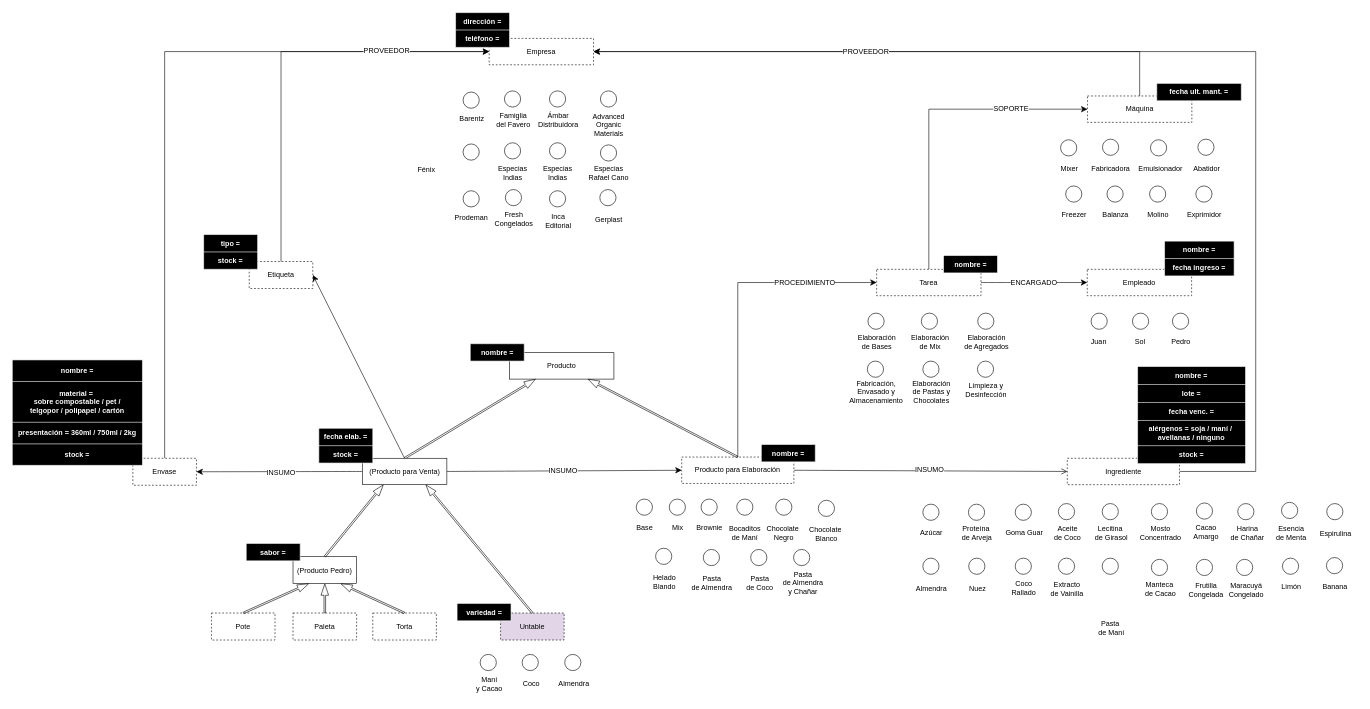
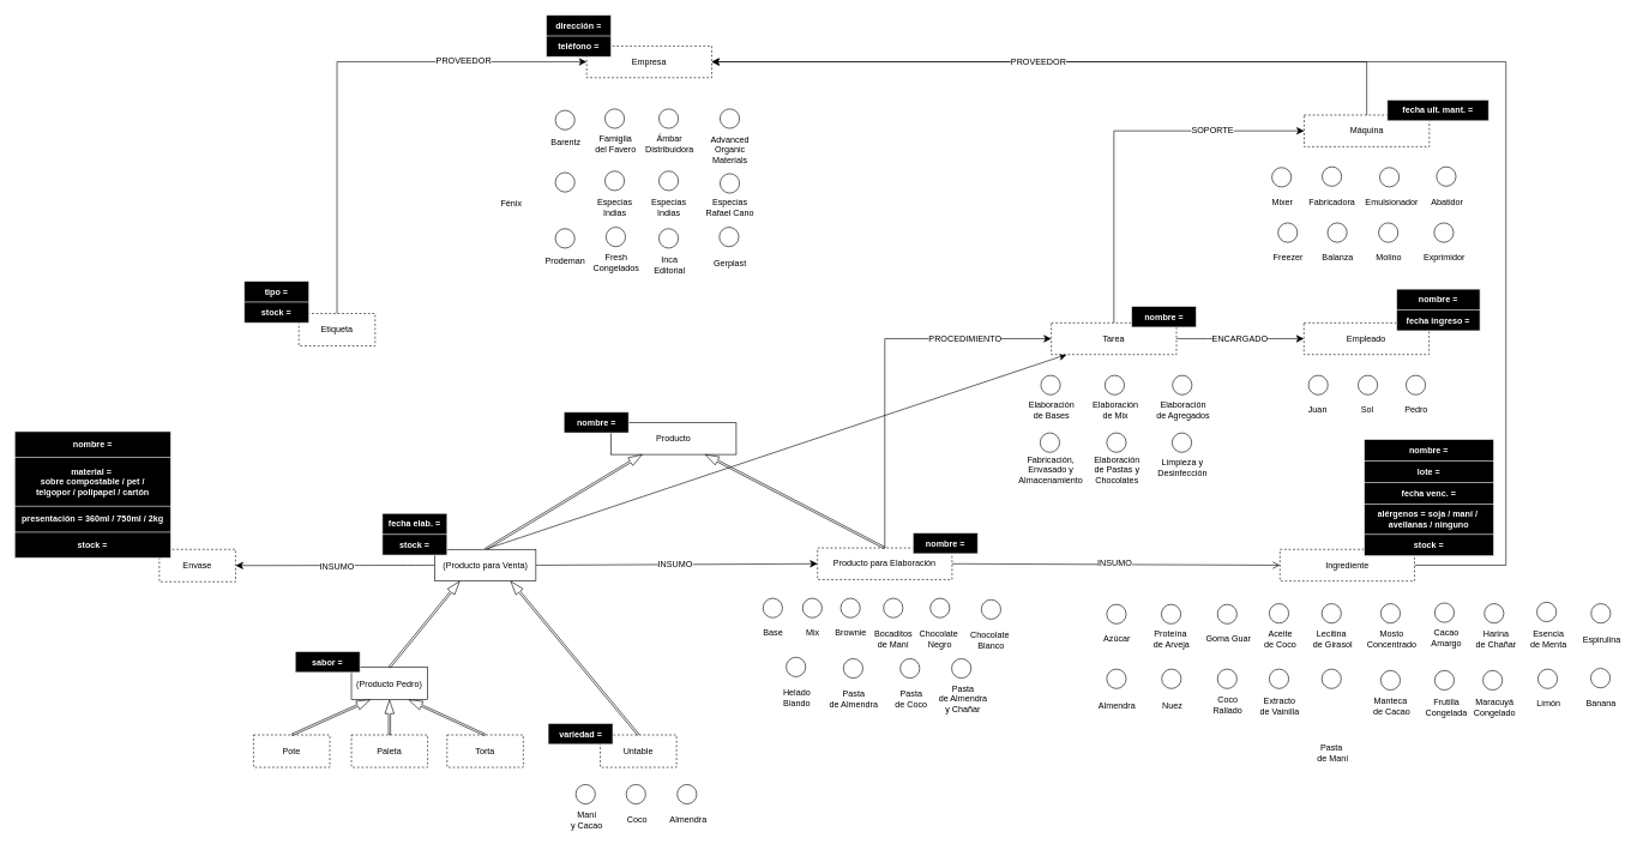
- <mxCell id="86" style="edgeStyle=orthogonalEdgeStyle;rounded=0;orthogonalLoop=1;jettySize=auto;html=1;exitX=0.5;exitY=0;exitDx=0;exitDy=0;entryX=0;entryY=0.5;entryDx=0;entryDy=0;fontSize=12;startSize=8;endSize=8;" edge="1" parent="1" source="87" target="161"><mxGeometry relative="1" as="geometry" /></mxCell>
- <mxCell id="4" style="edgeStyle=none;curved=1;rounded=0;orthogonalLoop=1;jettySize=auto;html=1;exitX=0.5;exitY=0;exitDx=0;exitDy=0;fontSize=12;startSize=8;endSize=8;entryX=1;entryY=0.5;entryDx=0;entryDy=0;" edge="1" parent="1" source="5" target="139"><mxGeometry relative="1" as="geometry"><mxPoint x="543.706" y="466.118" as="targetPoint" /></mxGeometry></mxCell>
+ <mxCell id="4" style="edgeStyle=none;curved=1;rounded=0;orthogonalLoop=1;jettySize=auto;html=1;exitX=0.5;exitY=0;exitDx=0;exitDy=0;fontSize=12;startSize=8;endSize=8;" edge="1" parent="1" source="5" target="92"><mxGeometry relative="1" as="geometry"><mxPoint x="543.706" y="466.118" as="targetPoint" /></mxGeometry></mxCell>
- <mxCell id="10" value="Untable" style="rounded=0;whiteSpace=wrap;html=1;dashed=1;fillColor=#e1d5e7;" parent="1" vertex="1"><mxGeometry x="834" y="1021" width="106" height="45" as="geometry" /></mxCell>
+ <mxCell id="10" value="Untable" style="rounded=0;whiteSpace=wrap;html=1;dashed=1;" parent="1" vertex="1"><mxGeometry x="834" y="1021" width="106" height="45" as="geometry" /></mxCell>
